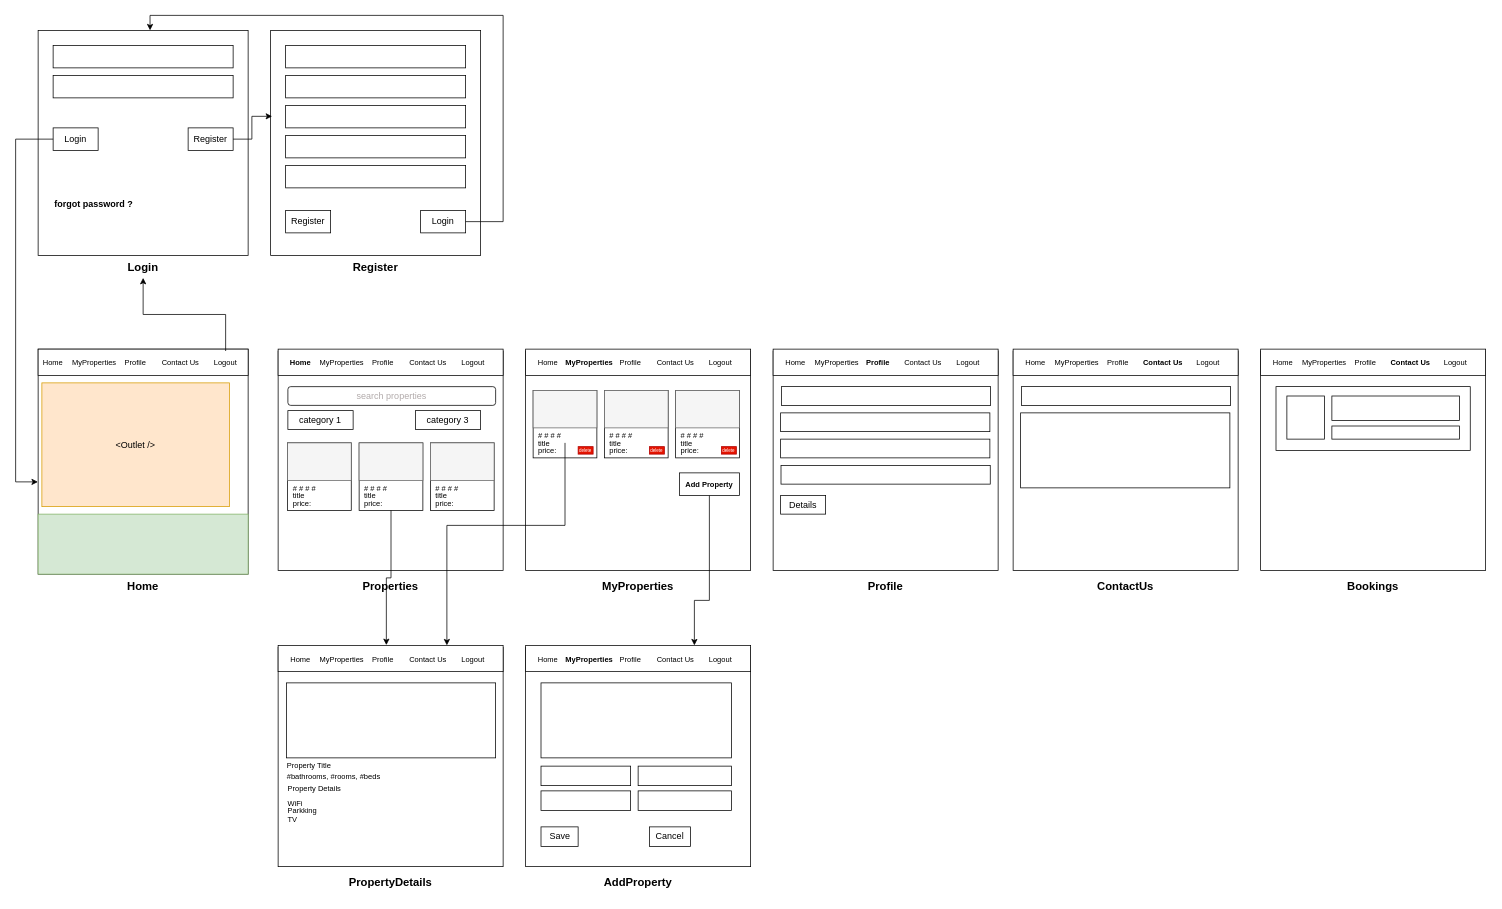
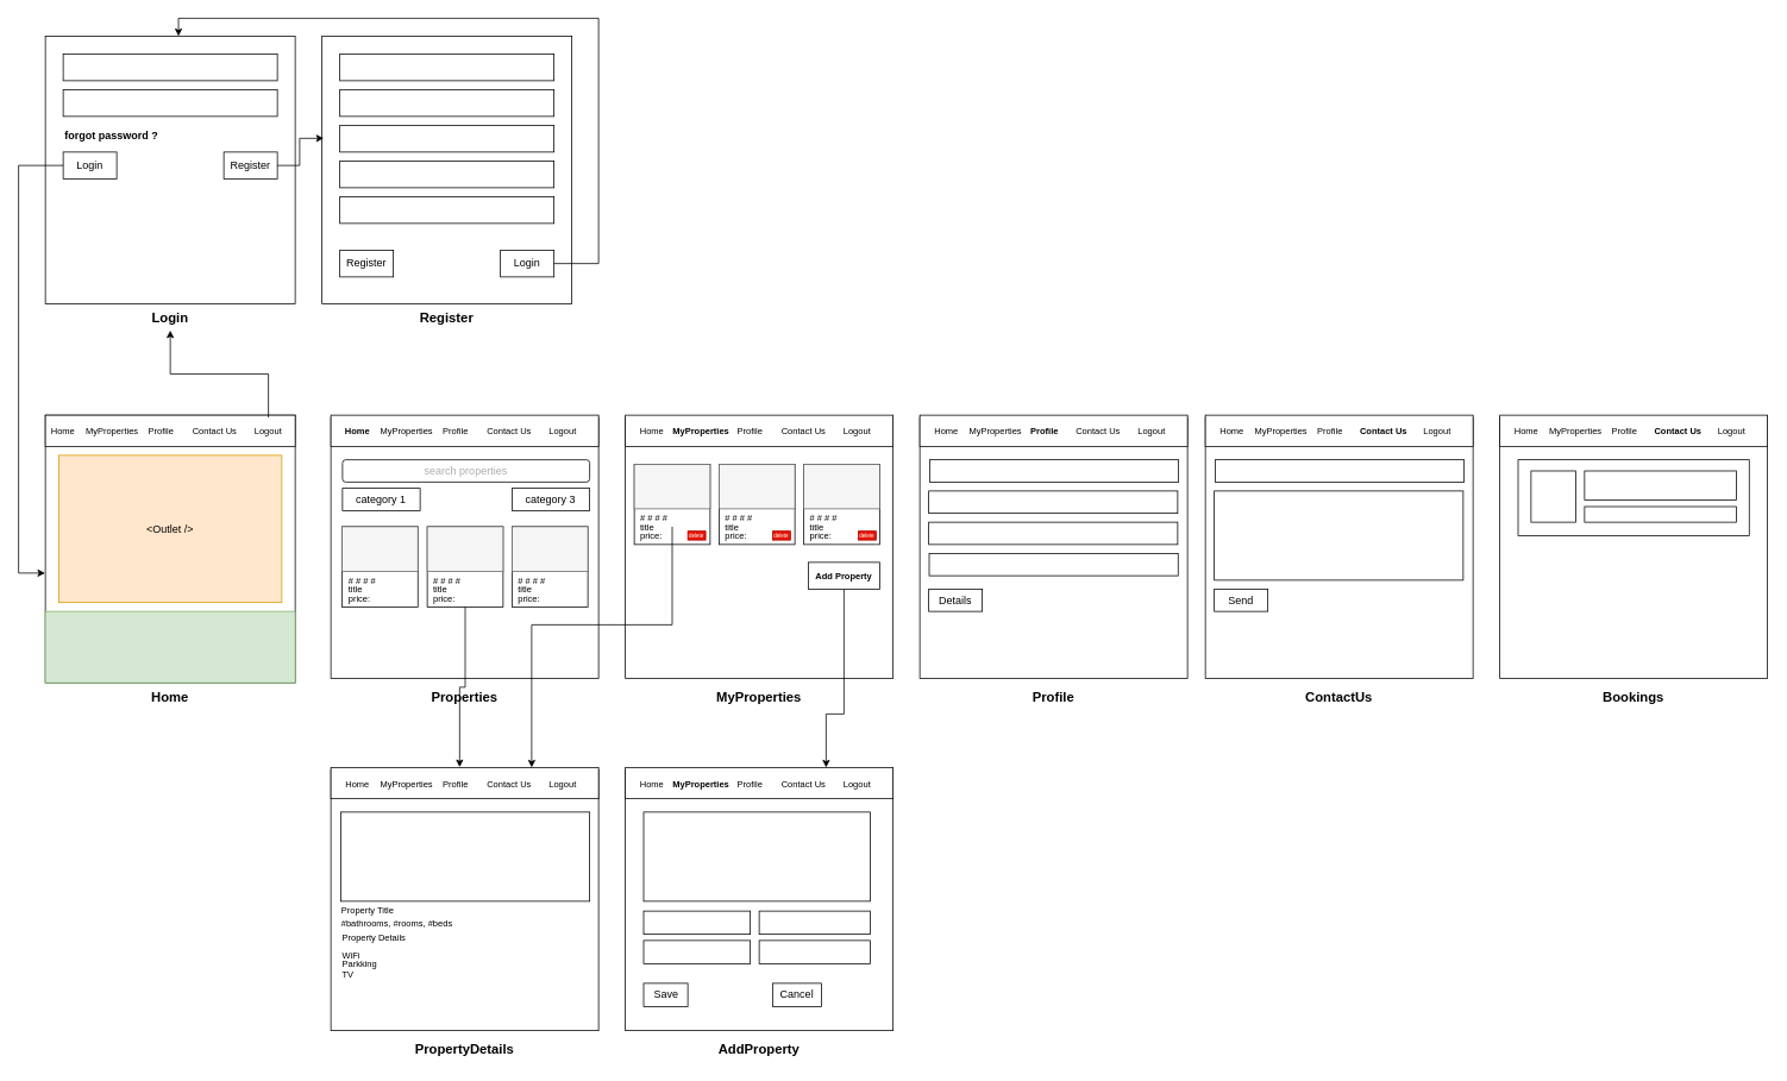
- <mxCell id="146" value="forgot password ?" style="text;html=1;align=left;verticalAlign=middle;whiteSpace=wrap;rounded=0;fontStyle=1" parent="1" vertex="1"><mxGeometry x="70" y="257" width="240" height="30" as="geometry" /></mxCell>
+ <mxCell id="146" value="forgot password ?" style="text;html=1;align=left;verticalAlign=middle;whiteSpace=wrap;rounded=0;fontStyle=1" parent="1" vertex="1"><mxGeometry x="70" y="137" width="240" height="30" as="geometry" /></mxCell>
- <mxCell id="149" value="category 3" style="rounded=0;whiteSpace=wrap;html=1;" parent="1" vertex="1"><mxGeometry x="553" y="547" width="87" height="25" as="geometry" /></mxCell>
+ <mxCell id="149" value="category 3" style="rounded=0;whiteSpace=wrap;html=1;" parent="1" vertex="1"><mxGeometry x="573" y="547" width="87" height="25" as="geometry" /></mxCell>
- <mxCell id="145" value="&amp;lt;Outlet /&amp;gt;" style="rounded=0;whiteSpace=wrap;html=1;fillColor=#ffe6cc;strokeColor=#d79b00;" parent="1" vertex="1"><mxGeometry x="55" y="510" width="250" height="165" as="geometry" /></mxCell>
+ <mxCell id="145" value="&amp;lt;Outlet /&amp;gt;" style="rounded=0;whiteSpace=wrap;html=1;fillColor=#ffe6cc;strokeColor=#d79b00;" parent="1" vertex="1"><mxGeometry x="65" y="510" width="250" height="165" as="geometry" /></mxCell>
+ <mxCell id="110" value="Send" style="rounded=0;whiteSpace=wrap;html=1;" parent="1" vertex="1"><mxGeometry x="1360" y="660" width="60" height="25" as="geometry" /></mxCell>
